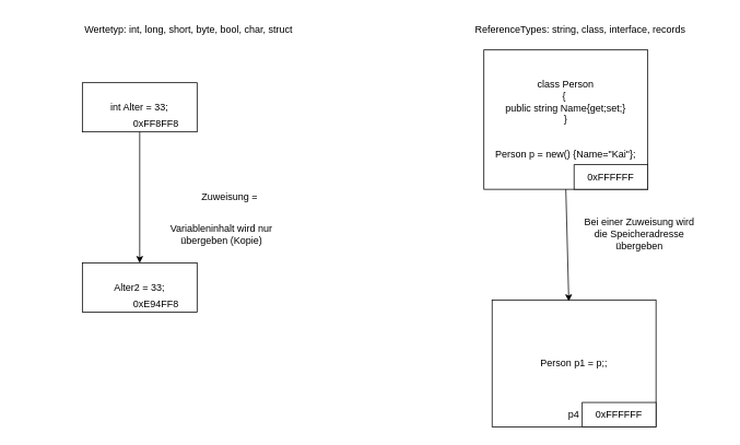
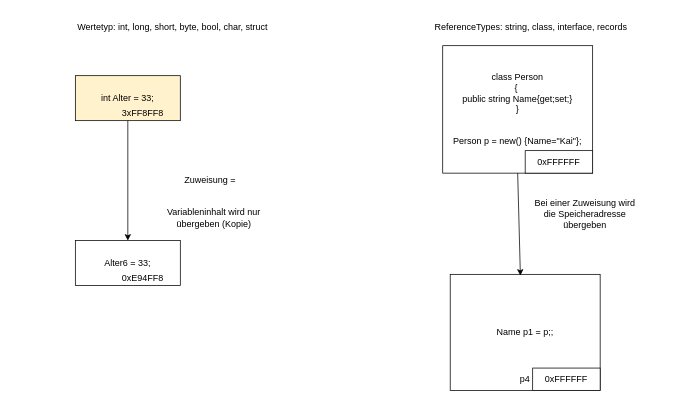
- <mxCell id="4" value="int Alter = 33;" style="rounded=0;whiteSpace=wrap;html=1;" vertex="1" parent="1"><mxGeometry x="100" y="100" width="140" height="60" as="geometry" /></mxCell>
+ <mxCell id="4" value="int Alter = 33;" style="rounded=0;whiteSpace=wrap;html=1;fillColor=#fff2cc;" vertex="1" parent="1"><mxGeometry x="100" y="100" width="140" height="60" as="geometry" /></mxCell>
- <mxCell id="5" value="0xFF8FF8" style="text;html=1;strokeColor=none;fillColor=none;align=center;verticalAlign=middle;whiteSpace=wrap;rounded=0;" vertex="1" parent="1"><mxGeometry x="140" y="140" width="100" height="20" as="geometry" /></mxCell>
+ <mxCell id="5" value="3xFF8FF8" style="text;html=1;strokeColor=none;fillColor=none;align=center;verticalAlign=middle;whiteSpace=wrap;rounded=0;" vertex="1" parent="1"><mxGeometry x="140" y="140" width="100" height="20" as="geometry" /></mxCell>
- <mxCell id="8" value="Variableninhalt wird nur übergeben (Kopie)" style="text;html=1;strokeColor=none;fillColor=none;align=center;verticalAlign=middle;whiteSpace=wrap;rounded=0;" vertex="1" parent="1"><mxGeometry x="200" y="270" width="140" height="30" as="geometry" /></mxCell>
+ <mxCell id="8" value="Variableninhalt wird nur übergeben (Kopie)" style="text;html=1;strokeColor=none;fillColor=none;align=center;verticalAlign=middle;whiteSpace=wrap;rounded=0;" vertex="1" parent="1"><mxGeometry x="215" y="275" width="140" height="30" as="geometry" /></mxCell>
- <mxCell id="6" value="&lt;span&gt;Alter2 = 33;&lt;/span&gt;" style="rounded=0;whiteSpace=wrap;html=1;" vertex="1" parent="1"><mxGeometry x="100" y="320" width="140" height="60" as="geometry" /></mxCell>
+ <mxCell id="6" value="&lt;span&gt;Alter6 = 33;&lt;/span&gt;" style="rounded=0;whiteSpace=wrap;html=1;" vertex="1" parent="1"><mxGeometry x="100" y="320" width="140" height="60" as="geometry" /></mxCell>
- <mxCell id="12" value="Person p1 = p;;" style="rounded=0;whiteSpace=wrap;html=1;" vertex="1" parent="1"><mxGeometry x="600" y="365" width="200" height="155" as="geometry" /></mxCell>
+ <mxCell id="12" value="Name p1 = p;;" style="rounded=0;whiteSpace=wrap;html=1;" vertex="1" parent="1"><mxGeometry x="600" y="365" width="200" height="155" as="geometry" /></mxCell>
